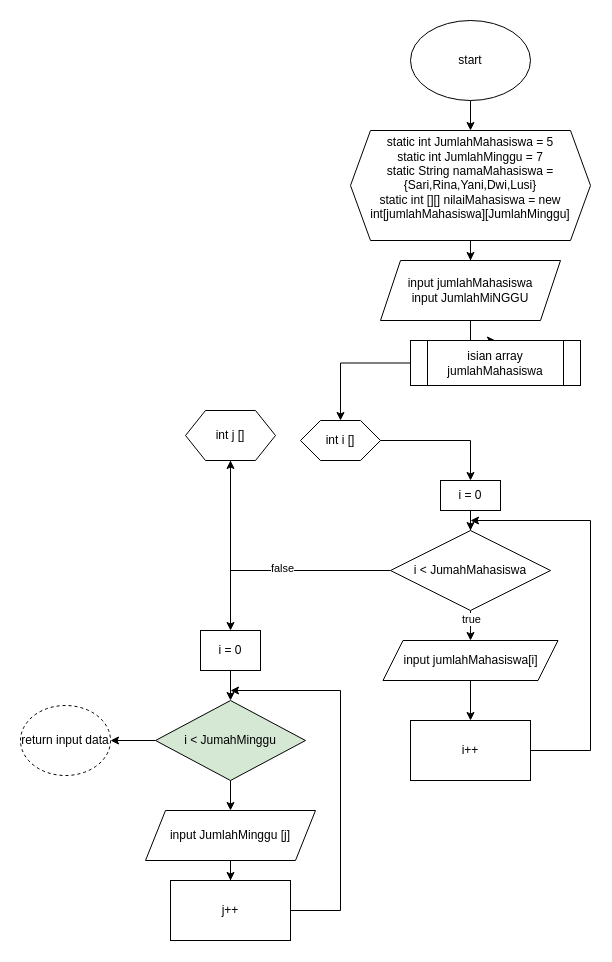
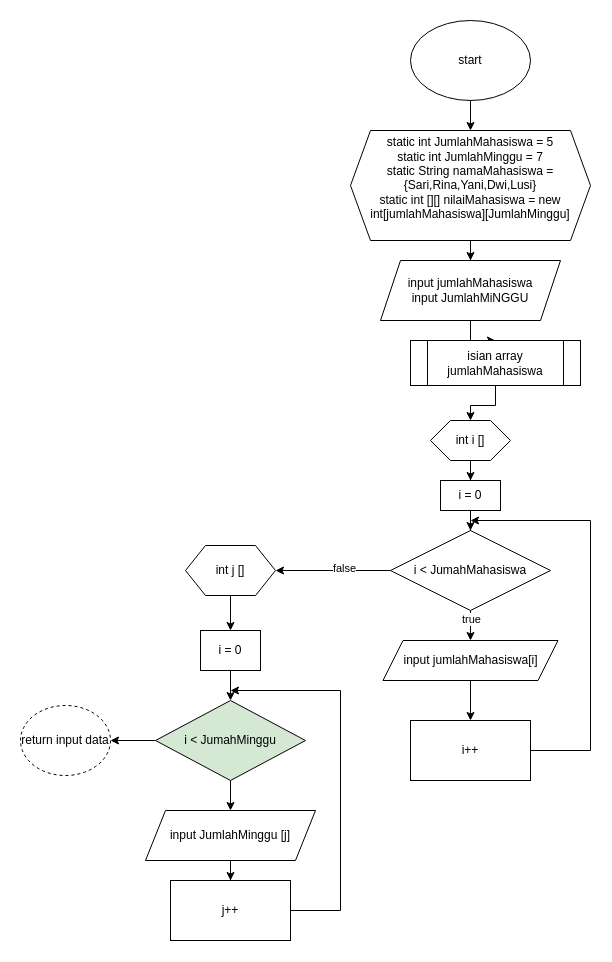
- <mxCell id="24" value="int j []" style="shape=hexagon;perimeter=hexagonPerimeter2;whiteSpace=wrap;html=1;fixedSize=1;" vertex="1" parent="1"><mxGeometry x="185" y="410" width="90" height="50" as="geometry" /></mxCell>
+ <mxCell id="24" value="int j []" style="shape=hexagon;perimeter=hexagonPerimeter2;whiteSpace=wrap;html=1;fixedSize=1;" vertex="1" parent="1"><mxGeometry x="185" y="545" width="90" height="50" as="geometry" /></mxCell>
- <mxCell id="11" value="int i []" style="shape=hexagon;perimeter=hexagonPerimeter2;whiteSpace=wrap;html=1;fixedSize=1;" vertex="1" parent="1"><mxGeometry x="300" y="420" width="80" height="40" as="geometry" /></mxCell>
+ <mxCell id="11" value="int i []" style="shape=hexagon;perimeter=hexagonPerimeter2;whiteSpace=wrap;html=1;fixedSize=1;" vertex="1" parent="1"><mxGeometry x="430" y="420" width="80" height="40" as="geometry" /></mxCell>
